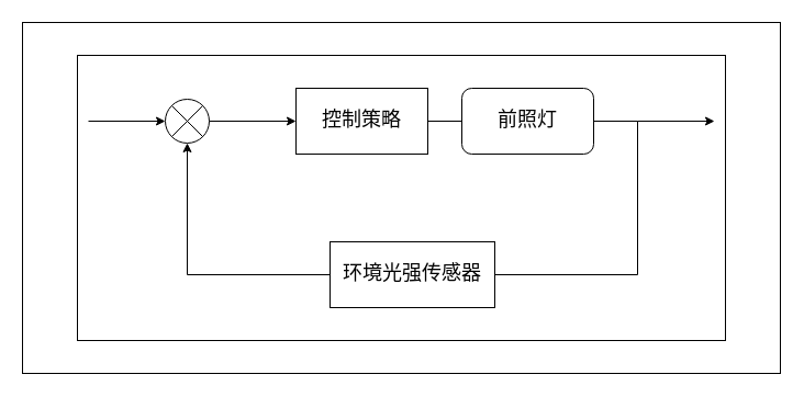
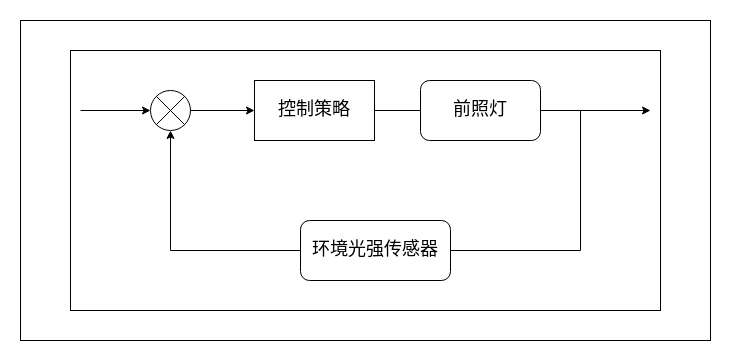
- <mxCell id="3" value="&lt;font style=&quot;font-size: 18px&quot; face=&quot;Courier New&quot;&gt;控制策略&lt;/font&gt;" style="rounded=0;whiteSpace=wrap;html=1;fillColor=none;" vertex="1" parent="1"><mxGeometry x="269" y="80" width="120" height="60" as="geometry" /></mxCell>
+ <mxCell id="3" value="&lt;font style=&quot;font-size: 18px&quot; face=&quot;Courier New&quot;&gt;控制策略&lt;/font&gt;" style="rounded=0;whiteSpace=wrap;html=1;fillColor=none;" vertex="1" parent="1"><mxGeometry x="254" y="80" width="120" height="60" as="geometry" /></mxCell>
- <mxCell id="8" value="&lt;font style=&quot;font-size: 18px&quot; face=&quot;Courier New&quot;&gt;环境光强传感器&lt;/font&gt;" style="rounded=0;whiteSpace=wrap;html=1;fillColor=none;" vertex="1" parent="1"><mxGeometry x="300" y="220" width="150" height="60" as="geometry" /></mxCell>
+ <mxCell id="8" value="&lt;font style=&quot;font-size: 18px&quot; face=&quot;Courier New&quot;&gt;环境光强传感器&lt;/font&gt;" style="whiteSpace=wrap;html=1;fillColor=none;rounded=1;" vertex="1" parent="1"><mxGeometry x="300" y="220" width="150" height="60" as="geometry" /></mxCell>
